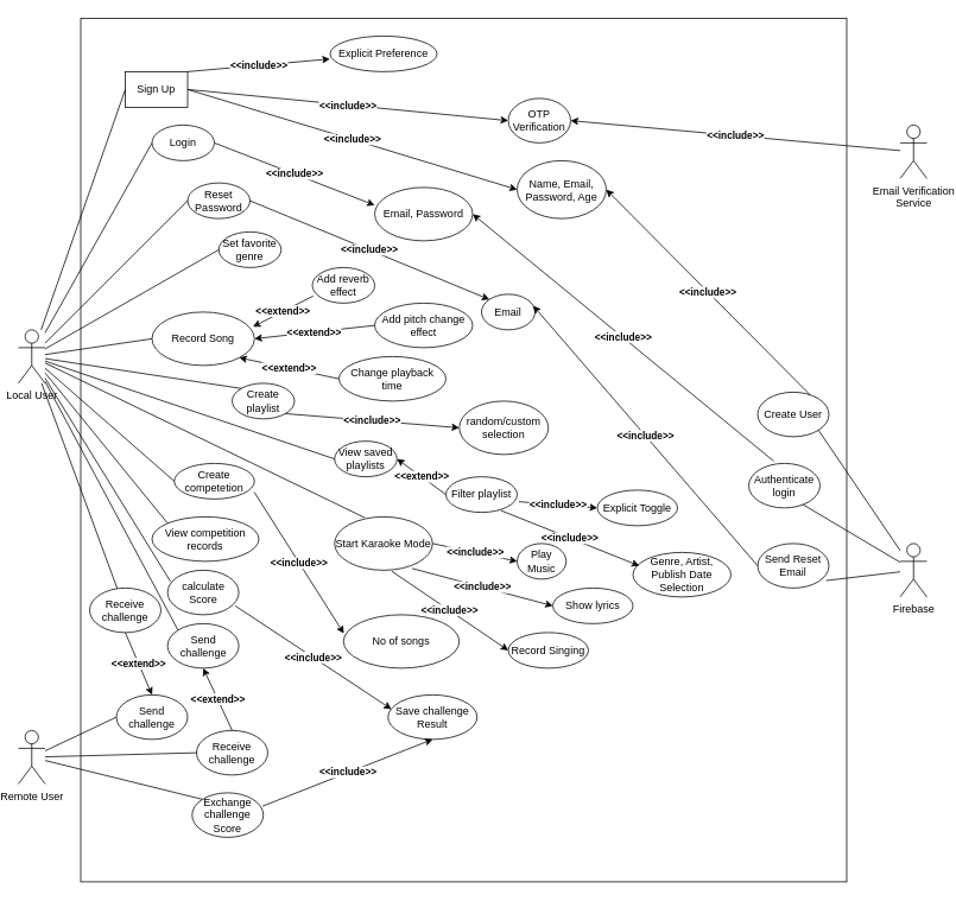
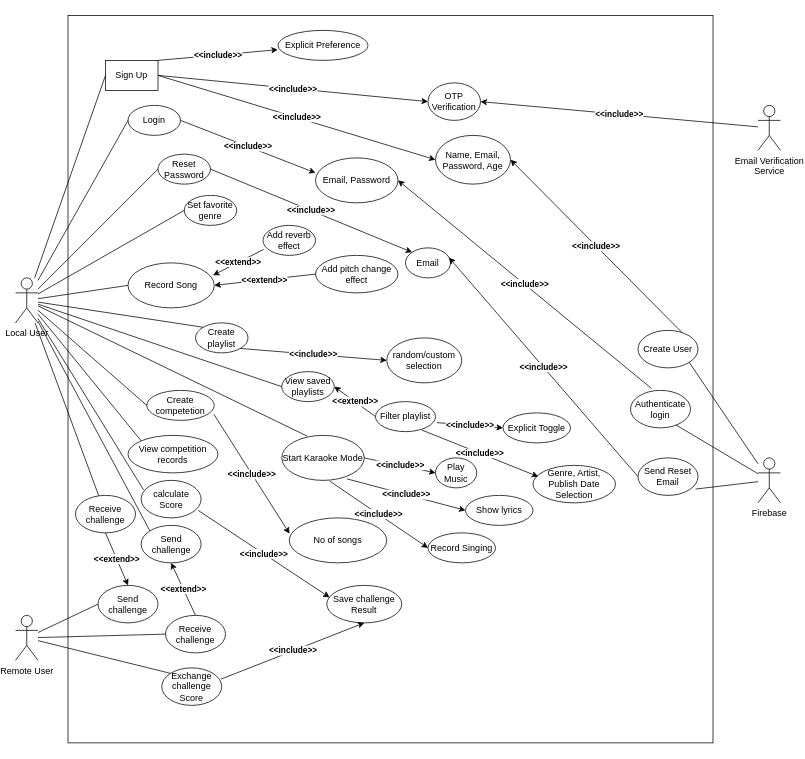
- <mxCell id="75" value="&amp;lt;&amp;lt;extend&amp;gt;&amp;gt;" style="endArrow=classic;html=1;rounded=0;exitX=0;exitY=0.5;exitDx=0;exitDy=0;entryX=1;entryY=1;entryDx=0;entryDy=0;fontStyle=1" edge="1" parent="1" source="72" target="68"><mxGeometry width="50" height="50" relative="1" as="geometry"><mxPoint x="410" y="410" as="sourcePoint" /><mxPoint x="320" y="380" as="targetPoint" /></mxGeometry></mxCell>
- <mxCell id="72" value="Change playback time" style="ellipse;whiteSpace=wrap;html=1;fillColor=none;" vertex="1" parent="1"><mxGeometry x="380" y="400" width="120" height="50" as="geometry" /></mxCell>
